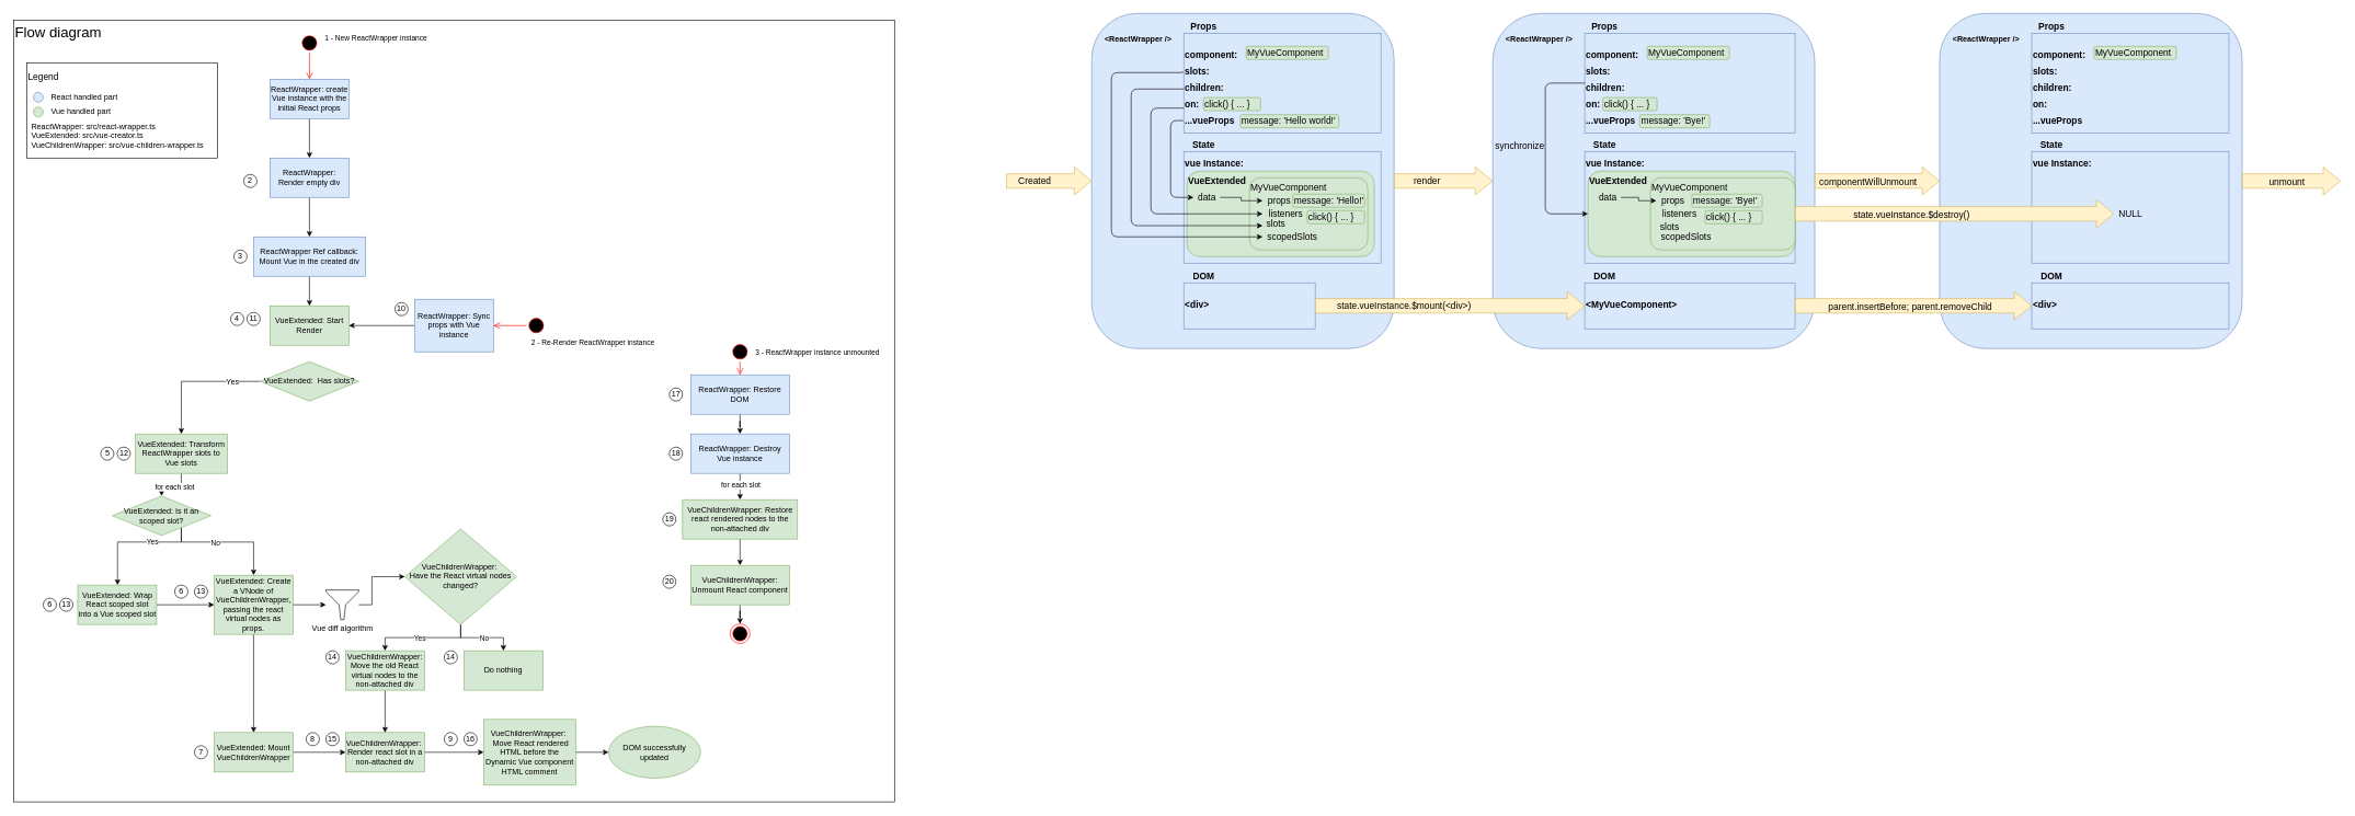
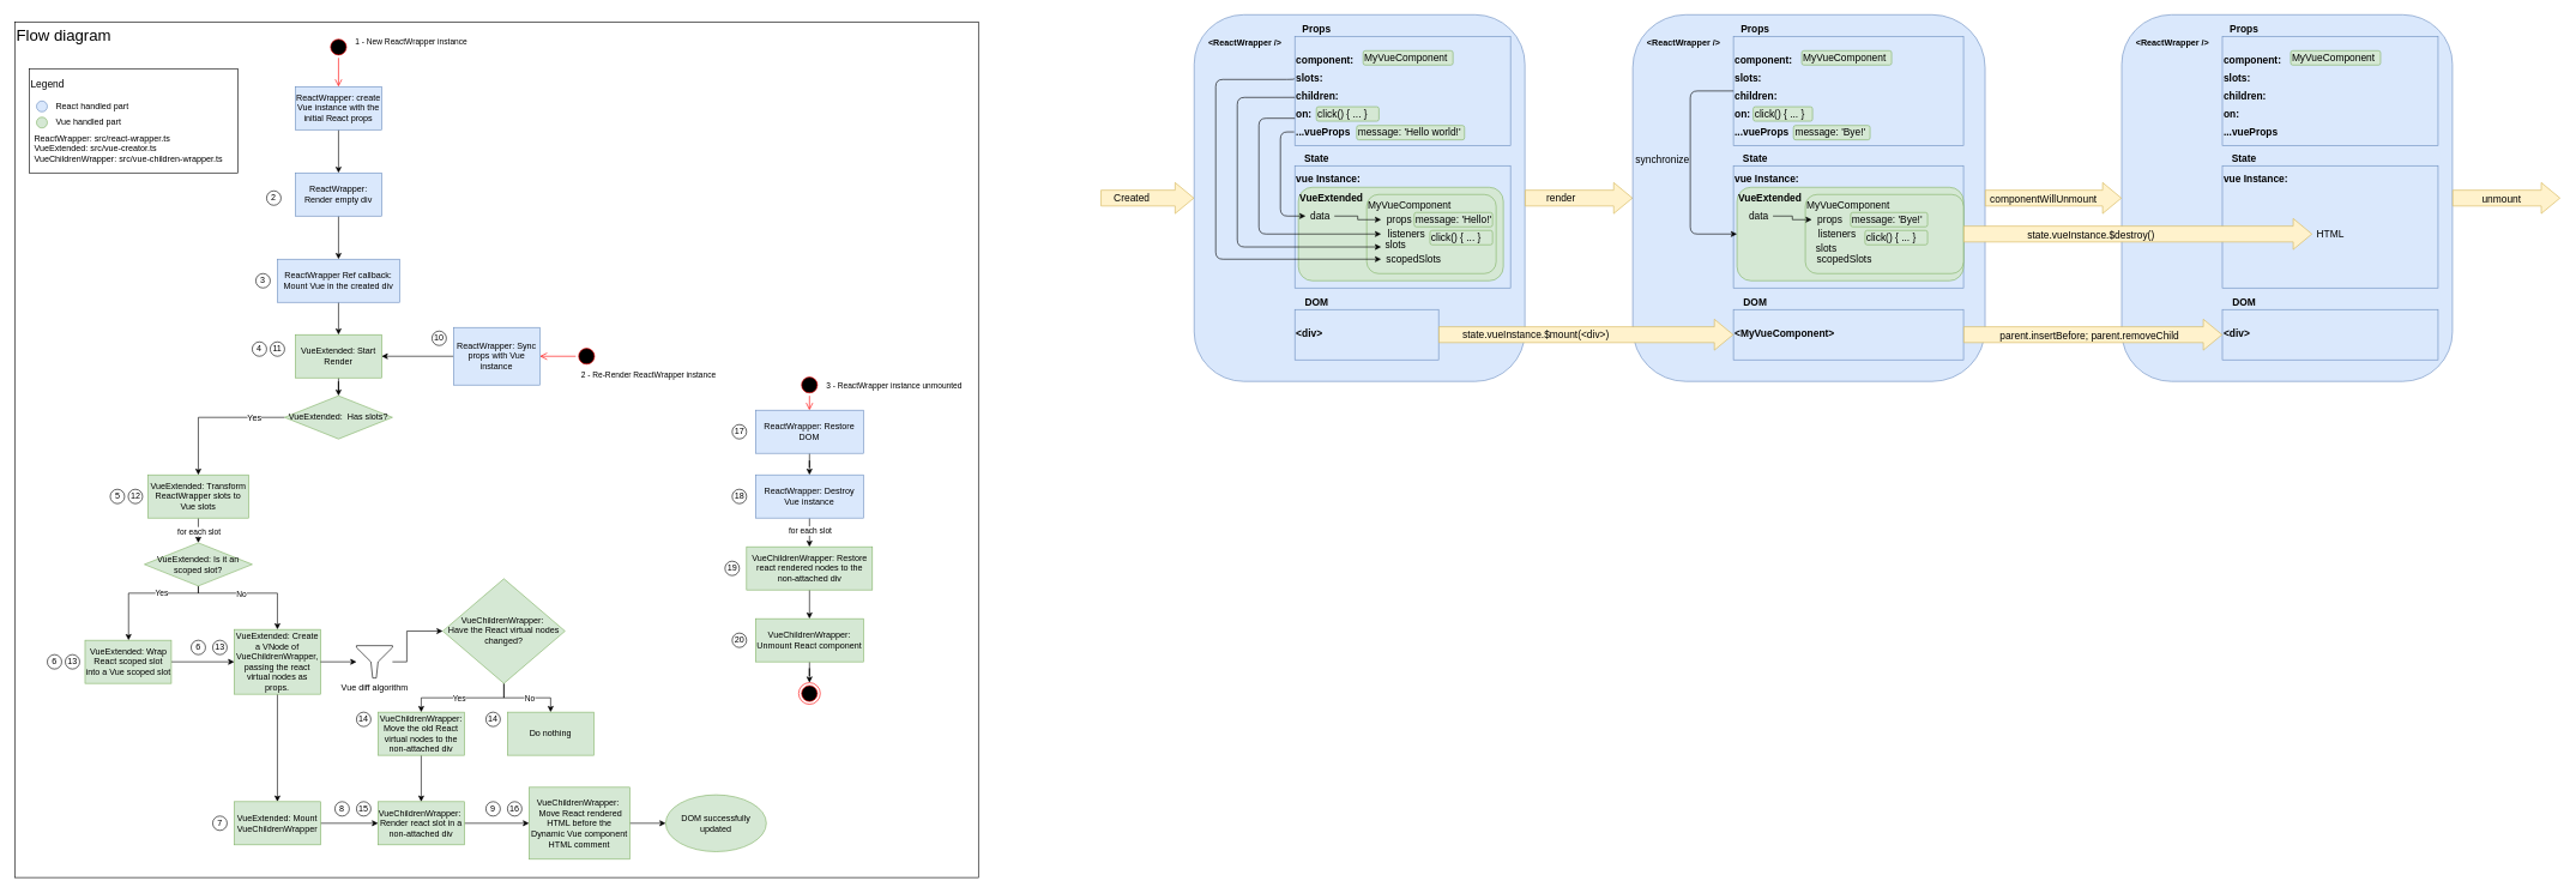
- <mxCell id="82" value="NULL" style="text;html=1;align=center;verticalAlign=middle;resizable=0;points=[];autosize=1;fontSize=14;" vertex="1" parent="1"><mxGeometry x="3215" y="315" width="50" height="20" as="geometry" /></mxCell>
+ <mxCell id="82" value="HTML" style="text;html=1;align=center;verticalAlign=middle;resizable=0;points=[];autosize=1;fontSize=14;" vertex="1" parent="1"><mxGeometry x="3215" y="315" width="50" height="20" as="geometry" /></mxCell>
+ <mxCell id="9" style="edgeStyle=orthogonalEdgeStyle;rounded=0;orthogonalLoop=1;jettySize=auto;html=1;fontSize=12;" edge="1" parent="1" source="10" target="153"><mxGeometry relative="1" as="geometry" /></mxCell>
- <mxCell id="18" value="VueExtended: Is it an scoped slot?" style="rhombus;whiteSpace=wrap;html=1;fontFamily=Helvetica;fontSize=12;fontColor=#000000;align=center;strokeColor=#82b366;fillColor=#d5e8d4;" parent="1" vertex="1"><mxGeometry x="170" y="754.5" width="150" height="60" as="geometry" /></mxCell>
+ <mxCell id="18" value="VueExtended: Is it an scoped slot?" style="rhombus;whiteSpace=wrap;html=1;fontFamily=Helvetica;fontSize=12;fontColor=#000000;align=center;strokeColor=#82b366;fillColor=#d5e8d4;" parent="1" vertex="1"><mxGeometry x="200" y="754.5" width="150" height="60" as="geometry" /></mxCell>
- <mxCell id="141" value="20" style="ellipse;whiteSpace=wrap;html=1;aspect=fixed;" vertex="1" parent="1"><mxGeometry x="1007.5" y="875" width="20" height="20" as="geometry" /></mxCell>
+ <mxCell id="141" value="20" style="ellipse;whiteSpace=wrap;html=1;aspect=fixed;" vertex="1" parent="1"><mxGeometry x="1017.5" y="880" width="20" height="20" as="geometry" /></mxCell>
